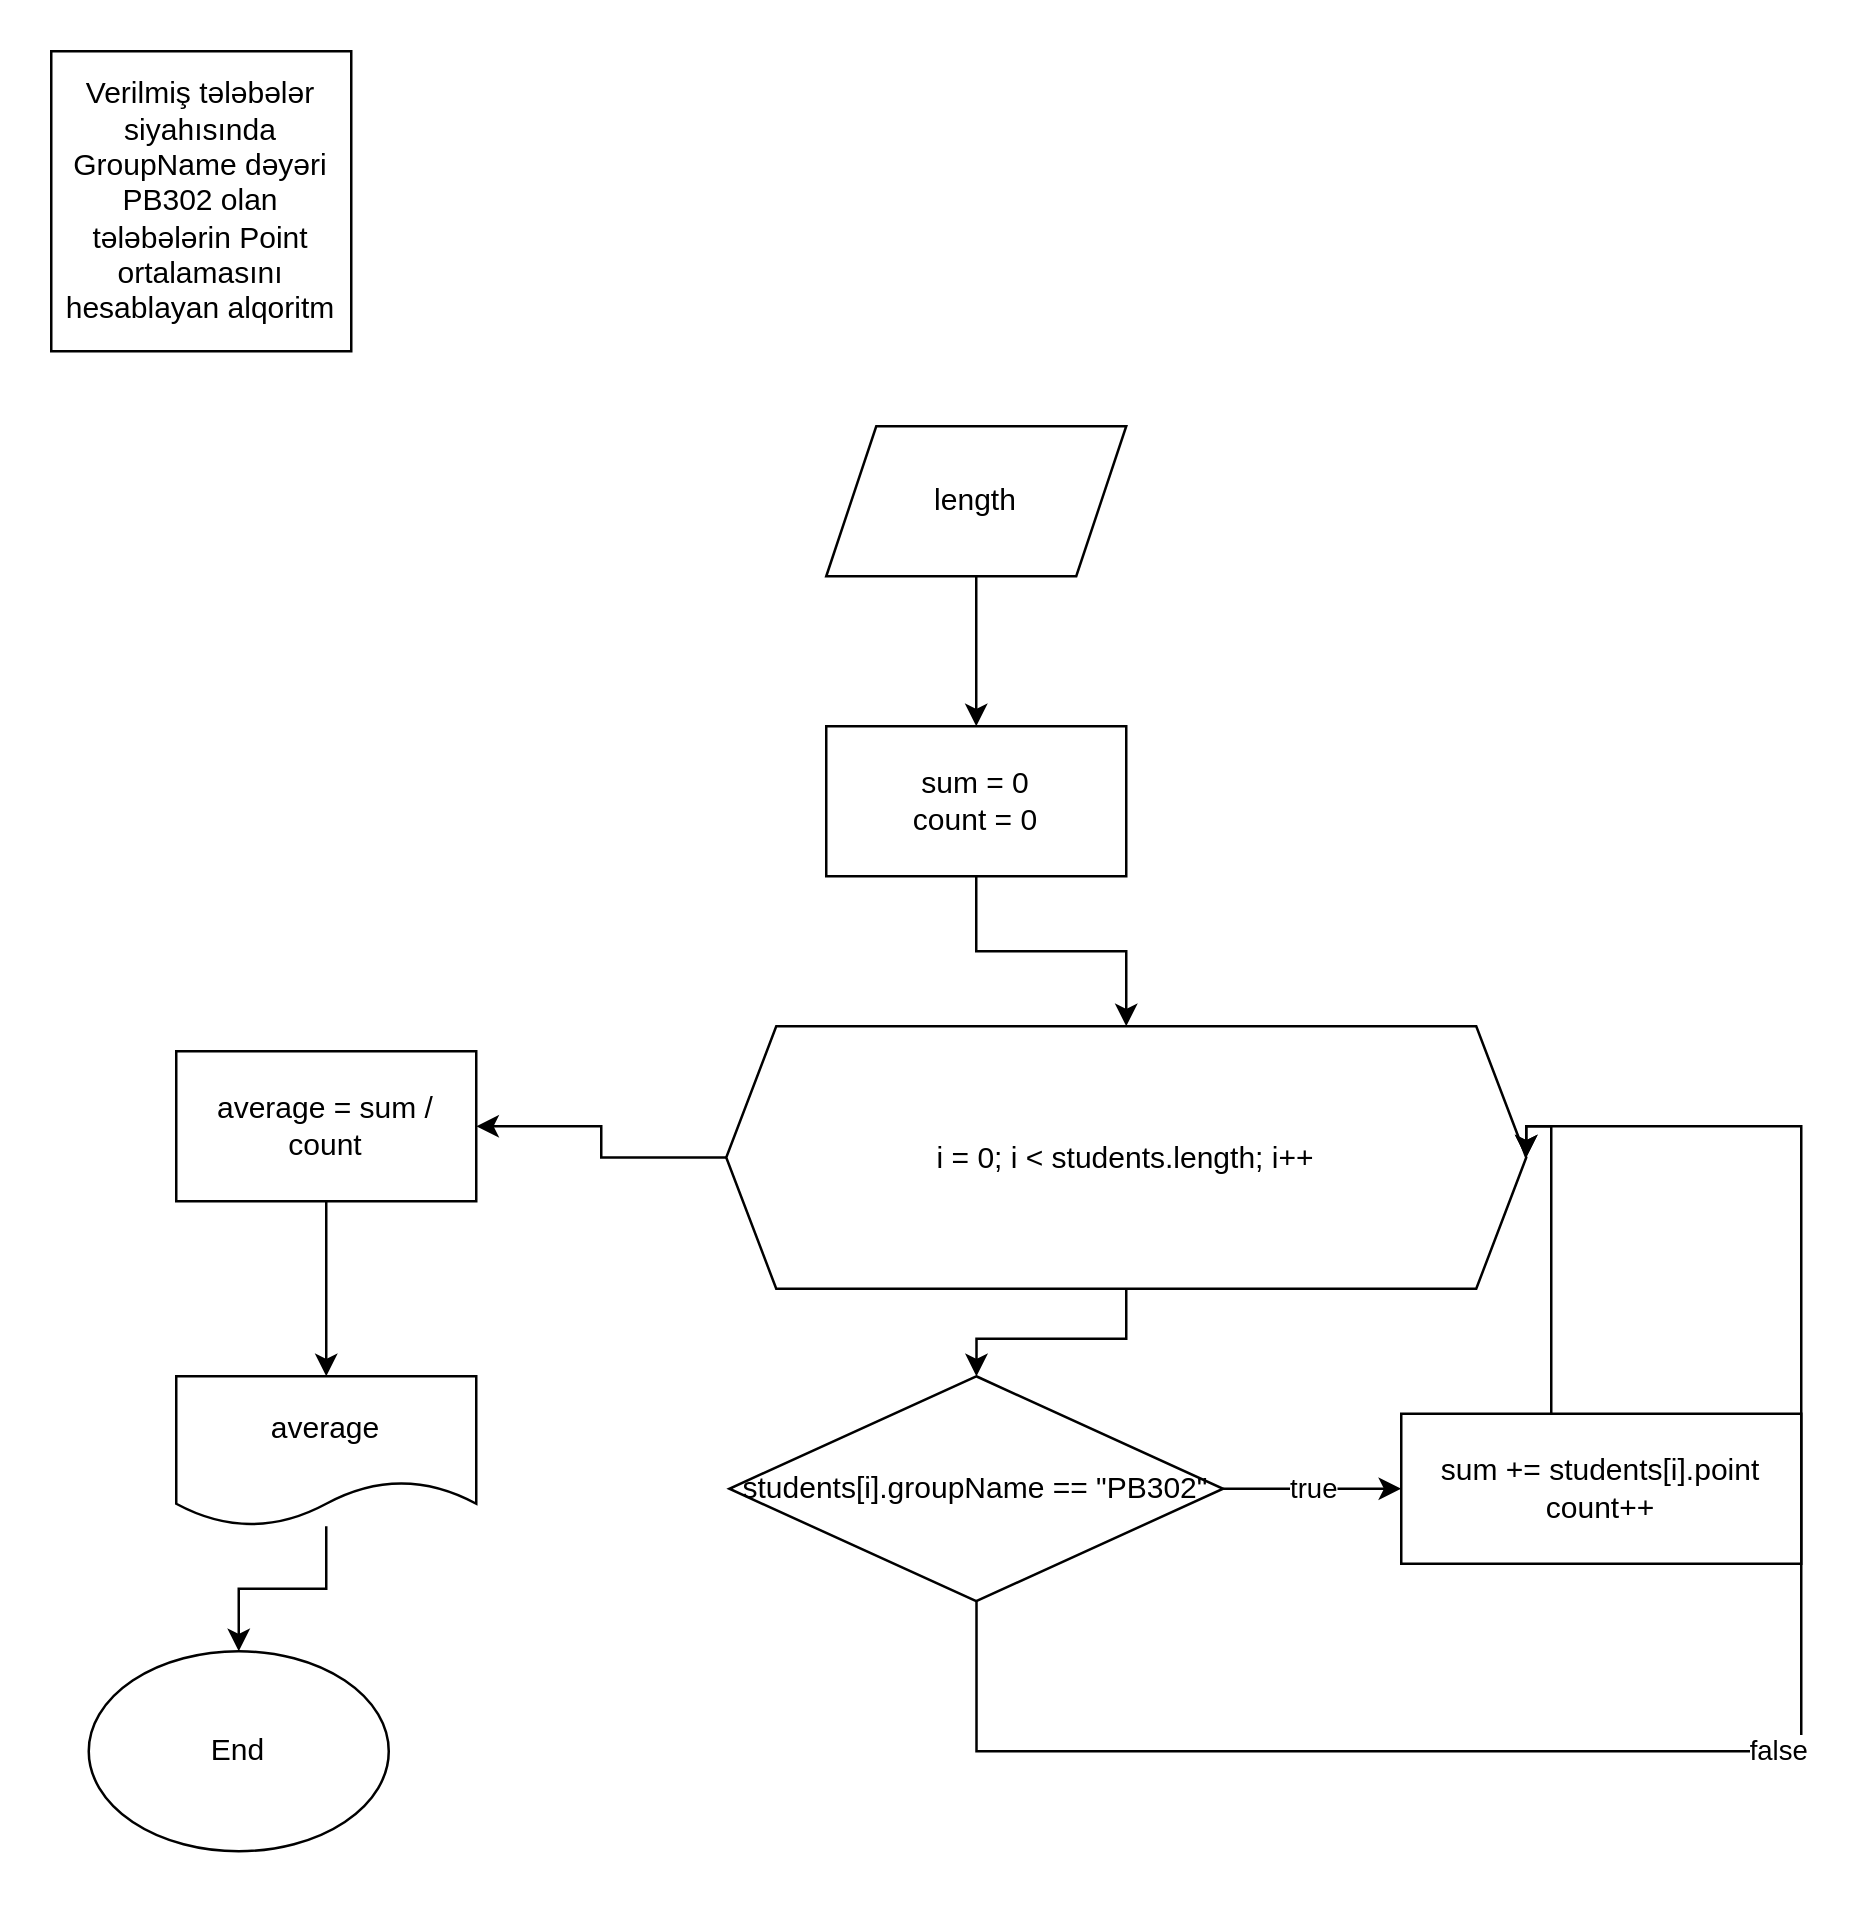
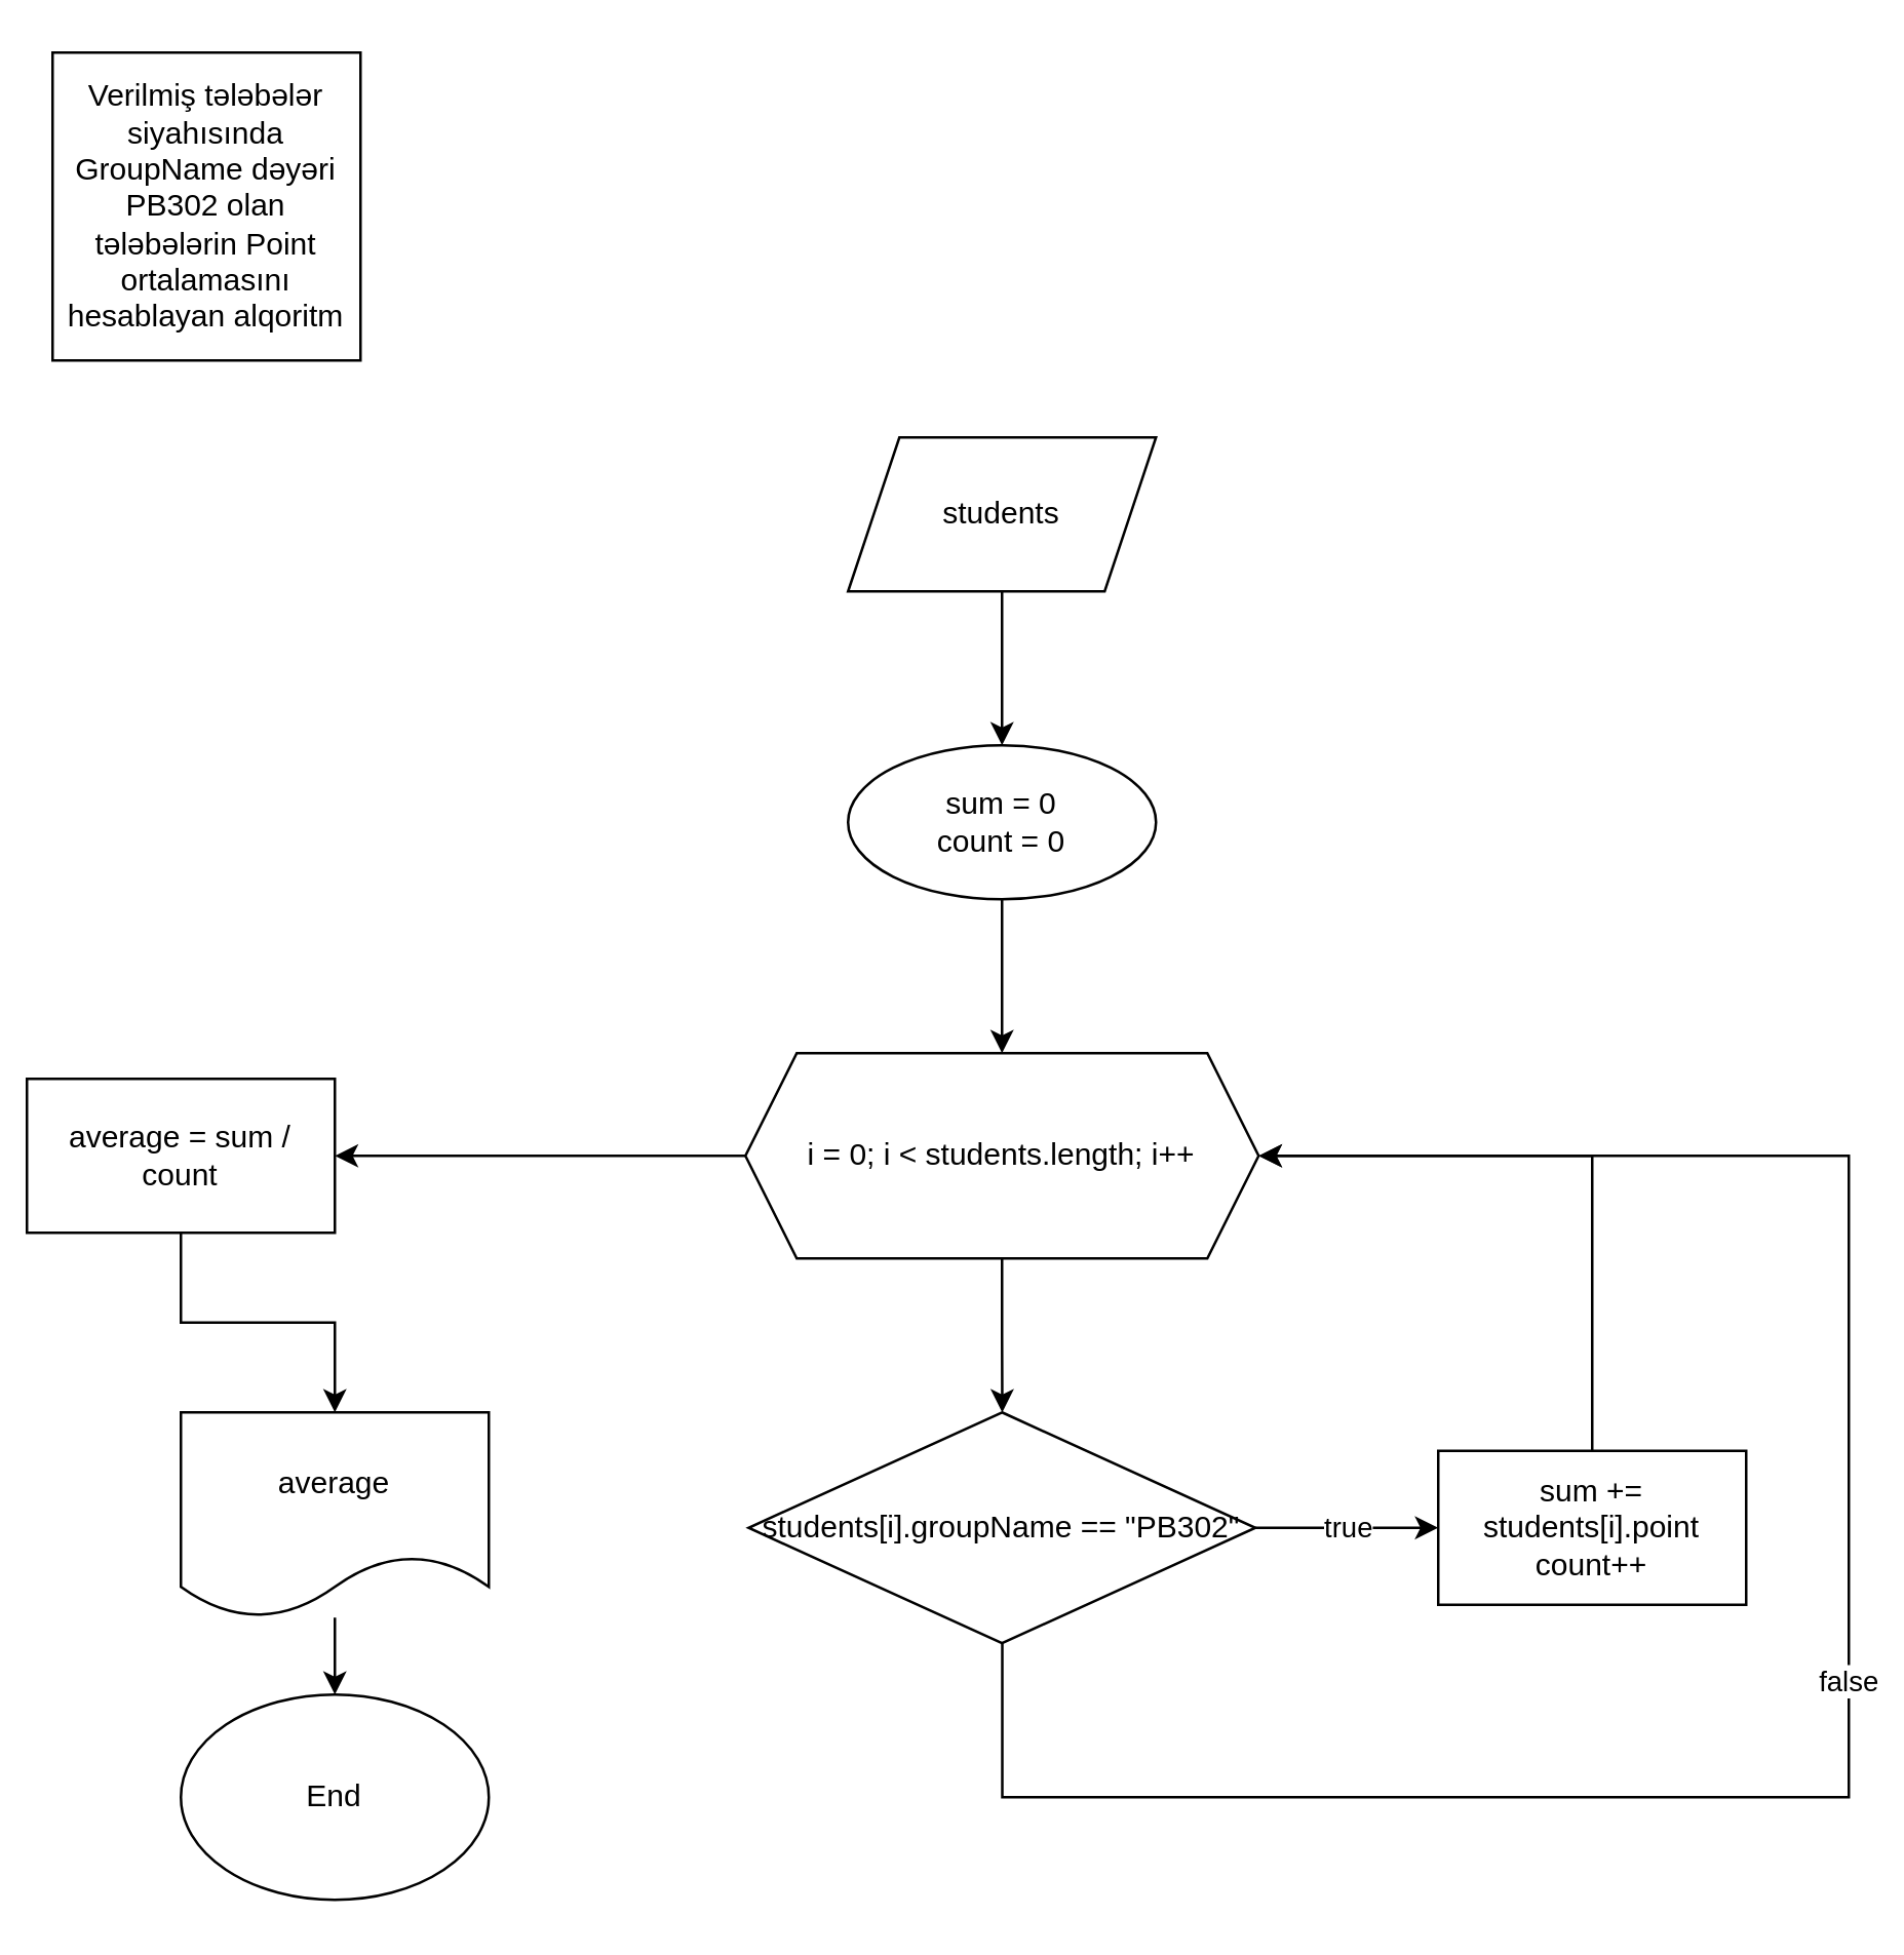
- <mxCell id="4" value="length" style="shape=parallelogram;perimeter=parallelogramPerimeter;whiteSpace=wrap;html=1;fixedSize=1;" parent="1" vertex="1"><mxGeometry x="330" y="170" width="120" height="60" as="geometry" /></mxCell>
+ <mxCell id="4" value="students" style="shape=parallelogram;perimeter=parallelogramPerimeter;whiteSpace=wrap;html=1;fixedSize=1;" parent="1" vertex="1"><mxGeometry x="330" y="170" width="120" height="60" as="geometry" /></mxCell>
- <mxCell id="6" value="sum = 0&lt;br&gt;count = 0" style="whiteSpace=wrap;html=1;" parent="1" vertex="1"><mxGeometry x="330" y="290" width="120" height="60" as="geometry" /></mxCell>
+ <mxCell id="6" value="sum = 0&lt;br&gt;count = 0" style="ellipse;whiteSpace=wrap;html=1;" parent="1" vertex="1"><mxGeometry x="330" y="290" width="120" height="60" as="geometry" /></mxCell>
- <mxCell id="16" value="average = sum / count" style="whiteSpace=wrap;html=1;" parent="1" vertex="1"><mxGeometry x="70" y="420" width="120" height="60" as="geometry" /></mxCell>
+ <mxCell id="16" value="average = sum / count" style="whiteSpace=wrap;html=1;" parent="1" vertex="1"><mxGeometry x="10" y="420" width="120" height="60" as="geometry" /></mxCell>
- <mxCell id="9" value="i = 0; i &amp;lt; students.length; i++" style="shape=hexagon;perimeter=hexagonPerimeter2;whiteSpace=wrap;html=1;fixedSize=1;" parent="1" vertex="1"><mxGeometry x="290" y="410" width="320" height="105" as="geometry" /></mxCell>
+ <mxCell id="9" value="i = 0; i &amp;lt; students.length; i++" style="shape=hexagon;perimeter=hexagonPerimeter2;whiteSpace=wrap;html=1;fixedSize=1;" parent="1" vertex="1"><mxGeometry x="290" y="410" width="200" height="80" as="geometry" /></mxCell>
- <mxCell id="18" value="average" style="shape=document;whiteSpace=wrap;html=1;boundedLbl=1;" parent="1" vertex="1"><mxGeometry x="70" y="550" width="120" height="60" as="geometry" /></mxCell>
+ <mxCell id="18" value="average" style="shape=document;whiteSpace=wrap;html=1;boundedLbl=1;" parent="1" vertex="1"><mxGeometry x="70" y="550" width="120" height="80" as="geometry" /></mxCell>
- <mxCell id="14" value="sum += students[i].point&lt;br&gt;count++" style="whiteSpace=wrap;html=1;" parent="1" vertex="1"><mxGeometry x="560" y="565" width="160" height="60" as="geometry" /></mxCell>
+ <mxCell id="14" value="sum += students[i].point&lt;br&gt;count++" style="whiteSpace=wrap;html=1;" parent="1" vertex="1"><mxGeometry x="560" y="565" width="120" height="60" as="geometry" /></mxCell>
- <mxCell id="19" value="End" style="ellipse;whiteSpace=wrap;html=1;" parent="1" vertex="1"><mxGeometry x="35" y="660" width="120" height="80" as="geometry" /></mxCell>
+ <mxCell id="19" value="End" style="ellipse;whiteSpace=wrap;html=1;" parent="1" vertex="1"><mxGeometry x="70" y="660" width="120" height="80" as="geometry" /></mxCell>
